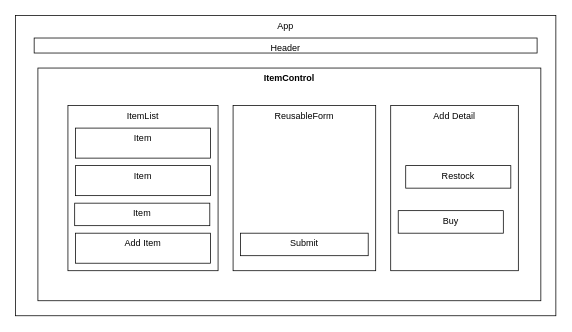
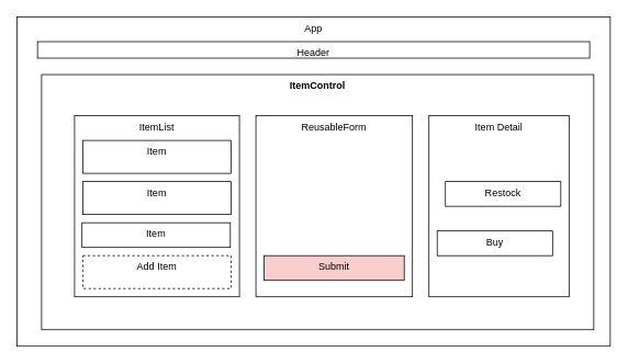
- <mxCell id="7" value="Add Detail" style="rounded=0;whiteSpace=wrap;html=1;verticalAlign=top;" vertex="1" parent="1"><mxGeometry x="520" y="140" width="170" height="220" as="geometry" /></mxCell>
+ <mxCell id="7" value="Item Detail" style="rounded=0;whiteSpace=wrap;html=1;verticalAlign=top;" vertex="1" parent="1"><mxGeometry x="520" y="140" width="170" height="220" as="geometry" /></mxCell>
- <mxCell id="12" value="Submit" style="rounded=0;whiteSpace=wrap;html=1;verticalAlign=top;" vertex="1" parent="1"><mxGeometry x="320" y="310" width="170" height="30" as="geometry" /></mxCell>
+ <mxCell id="12" value="Submit" style="rounded=0;whiteSpace=wrap;html=1;verticalAlign=top;fillColor=#f8cecc;" vertex="1" parent="1"><mxGeometry x="320" y="310" width="170" height="30" as="geometry" /></mxCell>
- <mxCell id="11" value="Add Item" style="rounded=0;whiteSpace=wrap;html=1;verticalAlign=top;" vertex="1" parent="1"><mxGeometry x="100" y="310" width="180" height="40" as="geometry" /></mxCell>
+ <mxCell id="11" value="Add Item" style="rounded=0;whiteSpace=wrap;html=1;verticalAlign=top;dashed=1;" vertex="1" parent="1"><mxGeometry x="100" y="310" width="180" height="40" as="geometry" /></mxCell>
